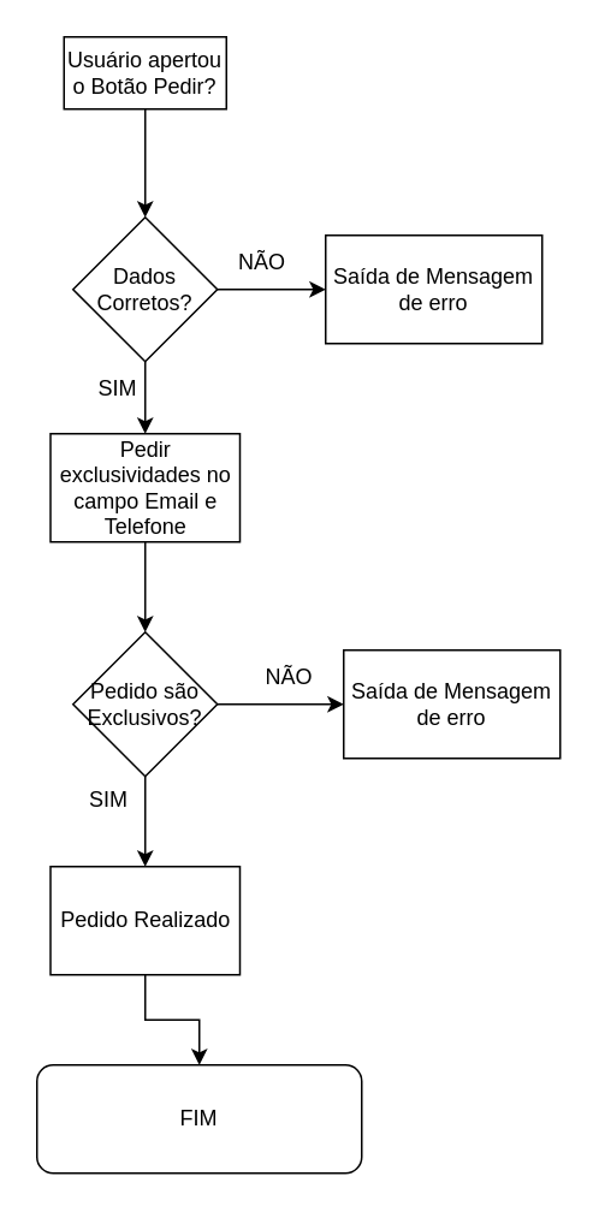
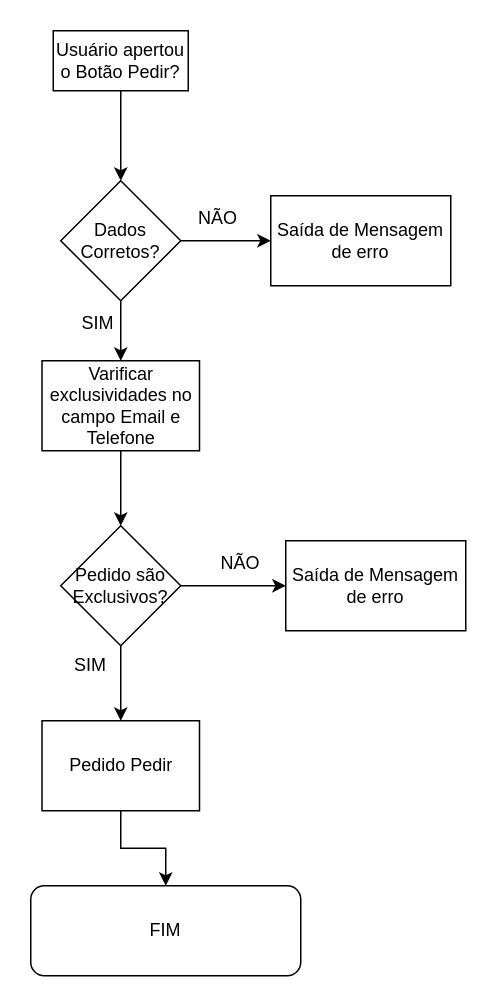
- <mxCell id="8" value="Pedir exclusividades no campo Email e Telefone" style="whiteSpace=wrap;html=1;rounded=0;" parent="1" vertex="1"><mxGeometry x="27.5" y="240" width="105" height="60" as="geometry" /></mxCell>
+ <mxCell id="8" value="Varificar exclusividades no campo Email e Telefone" style="whiteSpace=wrap;html=1;rounded=0;" parent="1" vertex="1"><mxGeometry x="27.5" y="240" width="105" height="60" as="geometry" /></mxCell>
- <mxCell id="16" value="Pedido Realizado" style="whiteSpace=wrap;html=1;" parent="1" vertex="1"><mxGeometry x="27.5" y="480" width="105" height="60" as="geometry" /></mxCell>
+ <mxCell id="16" value="Pedido Pedir" style="whiteSpace=wrap;html=1;" parent="1" vertex="1"><mxGeometry x="27.5" y="480" width="105" height="60" as="geometry" /></mxCell>
